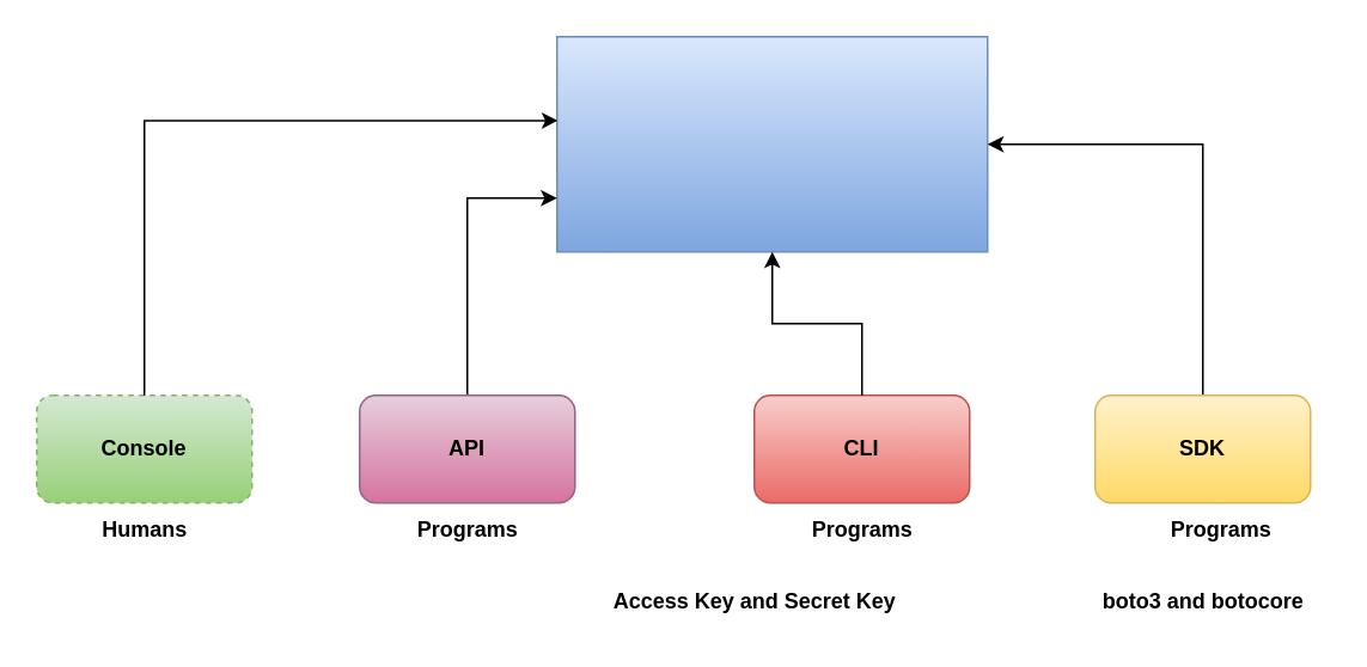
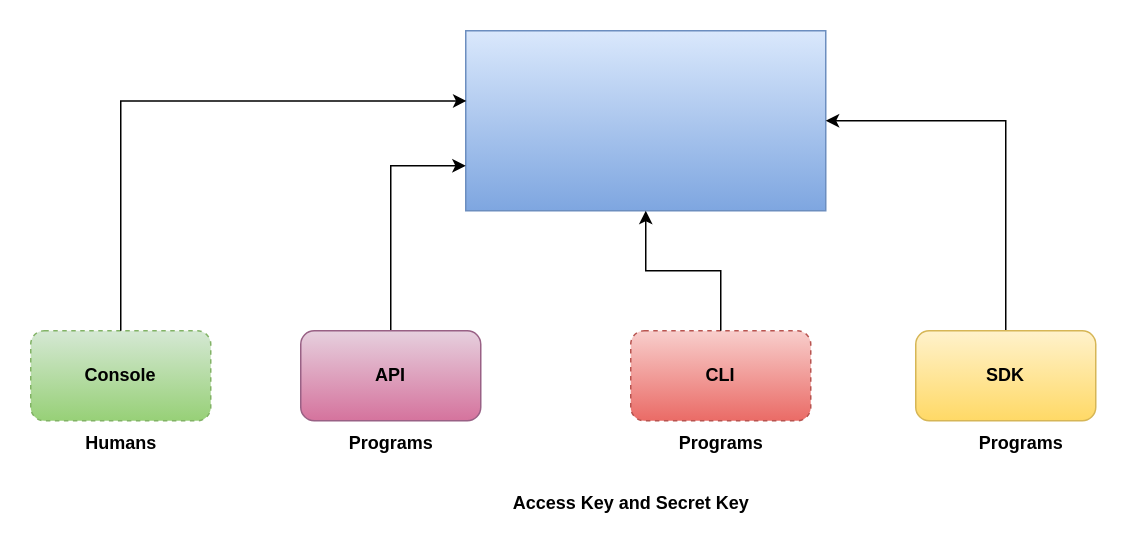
- <mxCell id="5" value="&lt;b&gt;CLI&lt;/b&gt;" style="rounded=1;whiteSpace=wrap;html=1;fillColor=#f8cecc;gradientColor=#ea6b66;strokeColor=#b85450;" vertex="1" parent="1"><mxGeometry x="420" y="220" width="120" height="60" as="geometry" /></mxCell>
+ <mxCell id="5" value="&lt;b&gt;CLI&lt;/b&gt;" style="rounded=1;whiteSpace=wrap;html=1;fillColor=#f8cecc;gradientColor=#ea6b66;strokeColor=#b85450;dashed=1;" vertex="1" parent="1"><mxGeometry x="420" y="220" width="120" height="60" as="geometry" /></mxCell>
- <mxCell id="16" value="&lt;b&gt;boto3 and botocore&lt;/b&gt;" style="text;html=1;align=center;verticalAlign=middle;resizable=0;points=[];autosize=1;strokeColor=none;fillColor=none;" vertex="1" parent="1"><mxGeometry x="600" y="320" width="140" height="30" as="geometry" /></mxCell>
